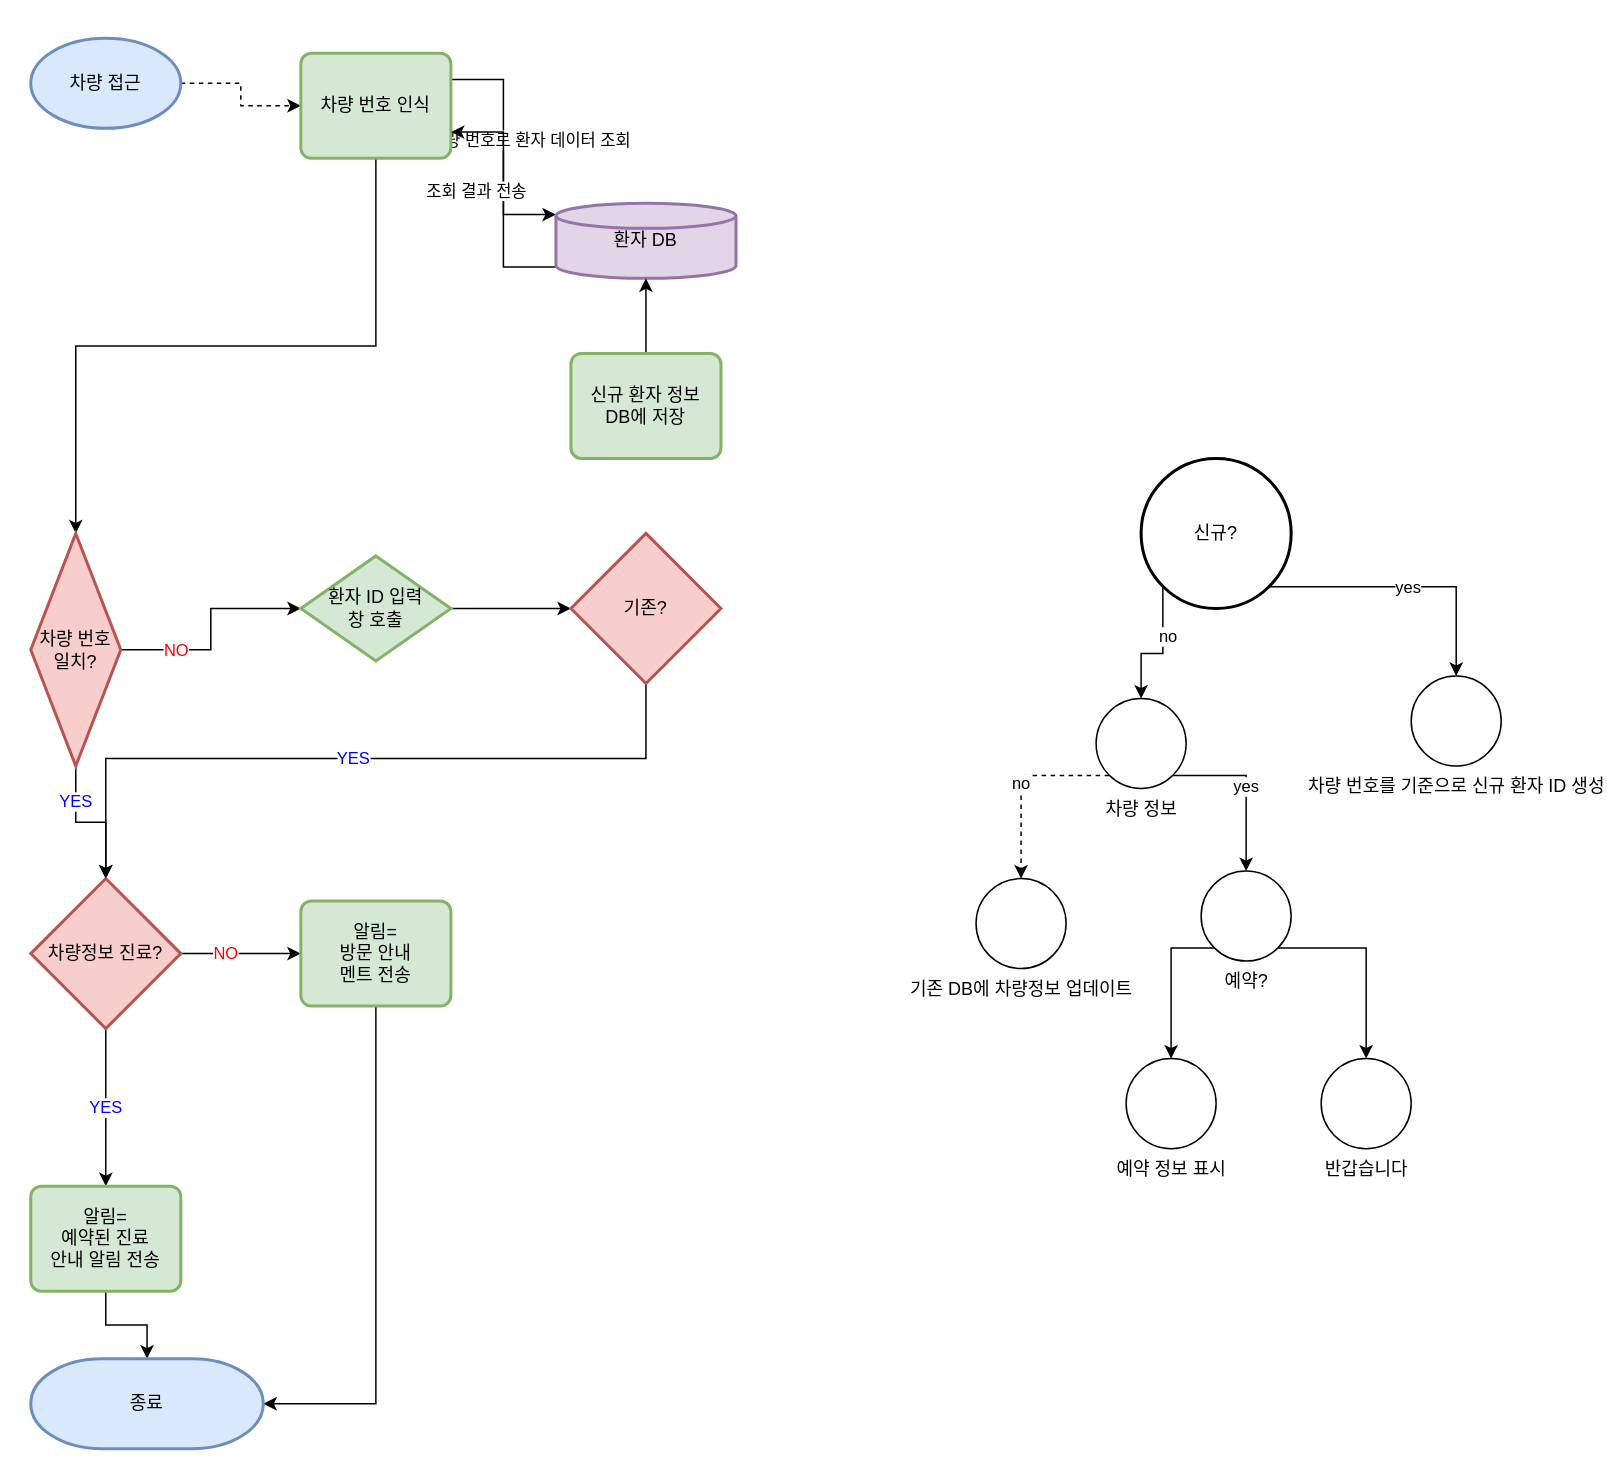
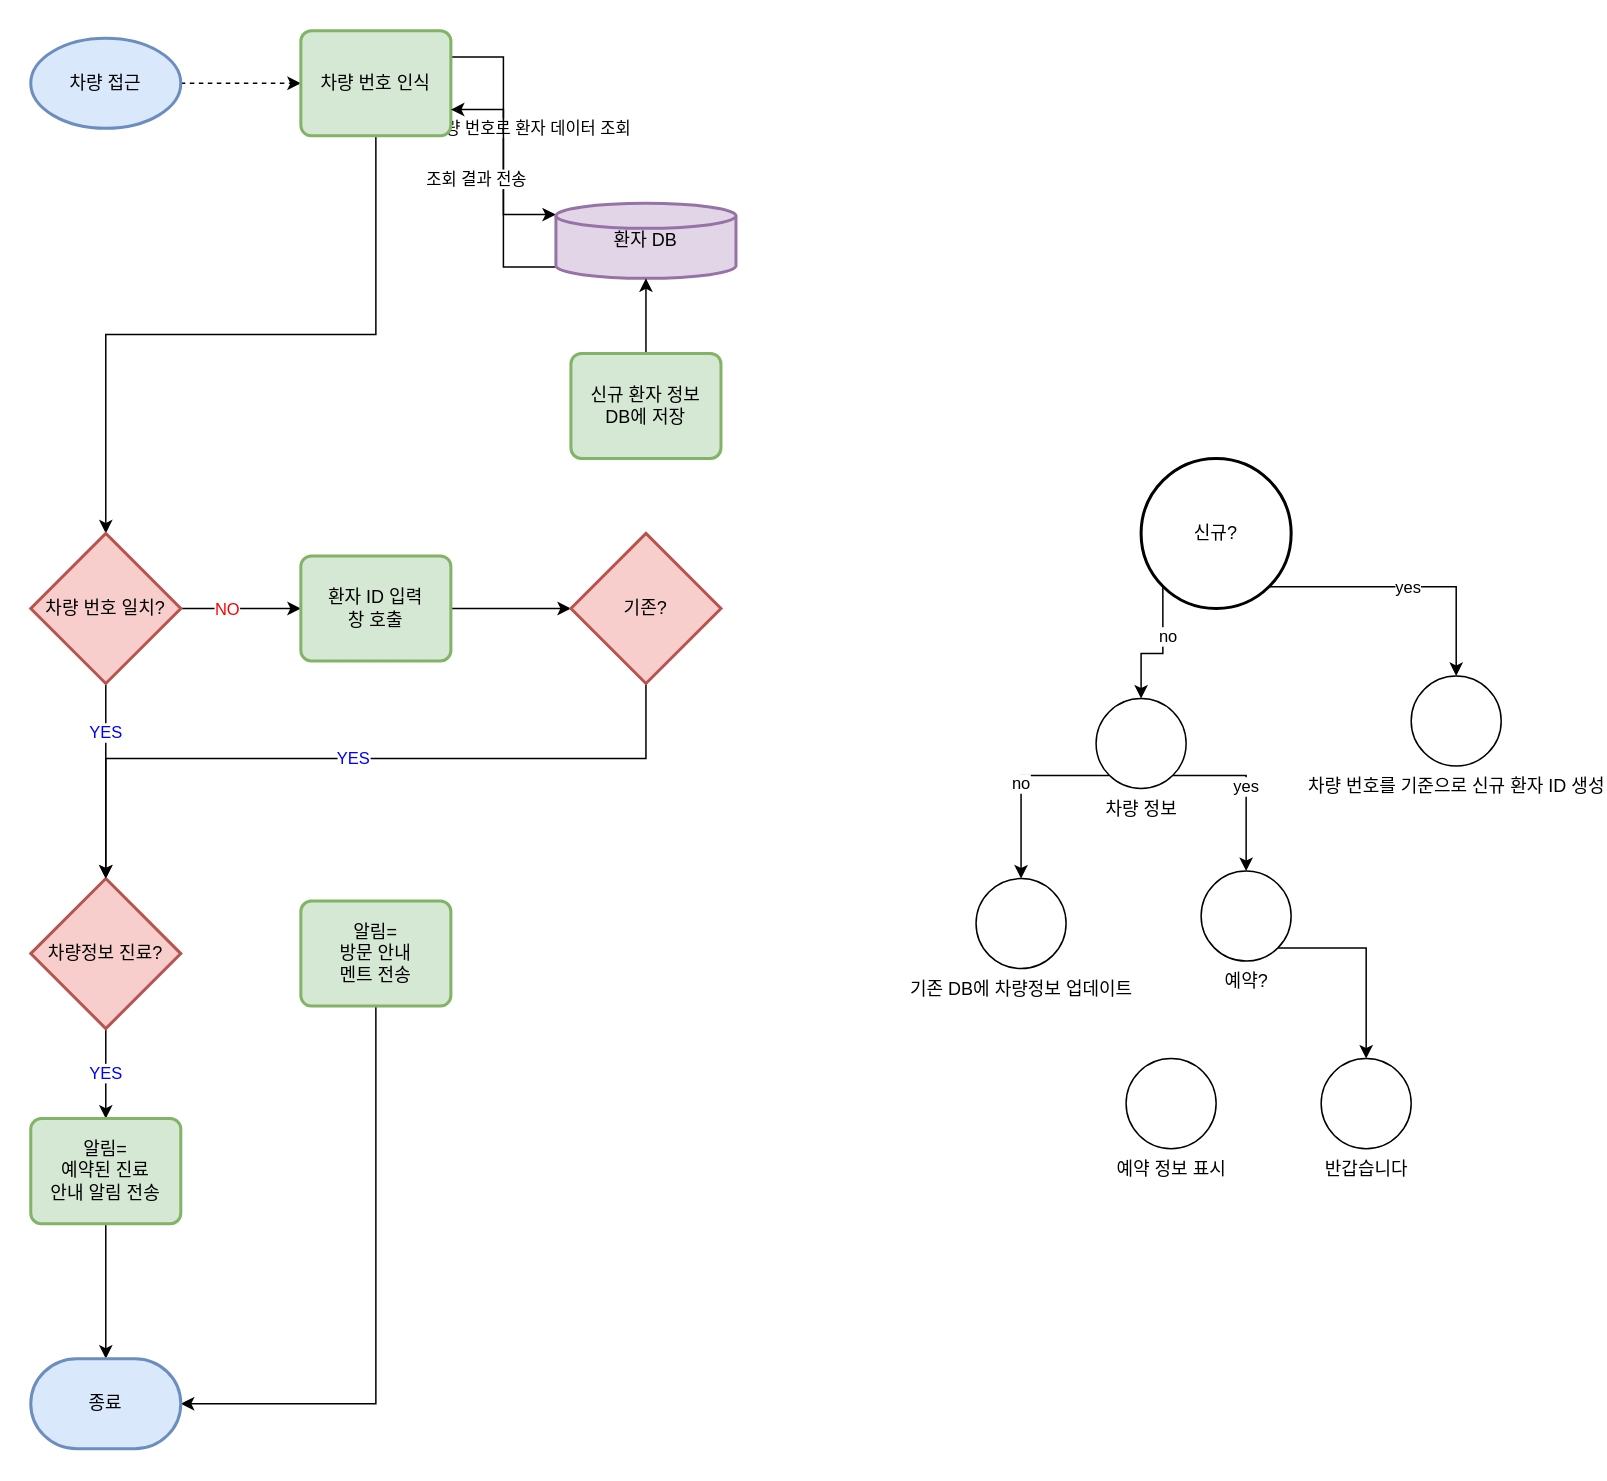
- <mxCell id="6" value="차량 번호 인식" style="rounded=1;whiteSpace=wrap;html=1;absoluteArcSize=1;arcSize=14;strokeWidth=2;fillColor=#d5e8d4;strokeColor=#82b366;" parent="1" vertex="1"><mxGeometry x="200" y="35" width="100" height="70" as="geometry" /></mxCell>
+ <mxCell id="6" value="차량 번호 인식" style="rounded=1;whiteSpace=wrap;html=1;absoluteArcSize=1;arcSize=14;strokeWidth=2;fillColor=#d5e8d4;strokeColor=#82b366;" parent="1" vertex="1"><mxGeometry x="200" y="20" width="100" height="70" as="geometry" /></mxCell>
- <mxCell id="36" value="환자 ID 입력&lt;br&gt;창 호출" style="rhombus;whiteSpace=wrap;html=1;absoluteArcSize=1;arcSize=14;strokeWidth=2;fillColor=#d5e8d4;strokeColor=#82b366;" parent="1" vertex="1"><mxGeometry x="200" y="370" width="100" height="70" as="geometry" /></mxCell>
+ <mxCell id="36" value="환자 ID 입력&lt;br&gt;창 호출" style="rounded=1;whiteSpace=wrap;html=1;absoluteArcSize=1;arcSize=14;strokeWidth=2;fillColor=#d5e8d4;strokeColor=#82b366;" parent="1" vertex="1"><mxGeometry x="200" y="370" width="100" height="70" as="geometry" /></mxCell>
- <mxCell id="12" value="차량 번호 일치?" style="strokeWidth=2;html=1;shape=mxgraph.flowchart.decision;whiteSpace=wrap;fillColor=#f8cecc;strokeColor=#b85450;" parent="1" vertex="1"><mxGeometry x="20" y="355" width="60" height="155" as="geometry" /></mxCell>
+ <mxCell id="12" value="차량 번호 일치?" style="strokeWidth=2;html=1;shape=mxgraph.flowchart.decision;whiteSpace=wrap;fillColor=#f8cecc;strokeColor=#b85450;" parent="1" vertex="1"><mxGeometry x="20" y="355" width="100" height="100" as="geometry" /></mxCell>
- <mxCell id="25" value="no" style="edgeStyle=orthogonalEdgeStyle;rounded=0;orthogonalLoop=1;jettySize=auto;html=1;exitX=0.145;exitY=0.855;exitDx=0;exitDy=0;exitPerimeter=0;fontColor=#000000;dashed=1;" parent="1" source="27" target="29" edge="1"><mxGeometry relative="1" as="geometry" /></mxCell>
+ <mxCell id="25" value="no" style="edgeStyle=orthogonalEdgeStyle;rounded=0;orthogonalLoop=1;jettySize=auto;html=1;exitX=0.145;exitY=0.855;exitDx=0;exitDy=0;exitPerimeter=0;fontColor=#000000;" parent="1" source="27" target="29" edge="1"><mxGeometry relative="1" as="geometry" /></mxCell>
- <mxCell id="14" value="NO" style="edgeStyle=orthogonalEdgeStyle;rounded=0;orthogonalLoop=1;jettySize=auto;html=1;exitX=1;exitY=0.5;exitDx=0;exitDy=0;exitPerimeter=0;entryX=0;entryY=0.5;entryDx=0;entryDy=0;fontColor=#FF0000;" parent="1" source="15" target="17" edge="1"><mxGeometry x="-0.25" relative="1" as="geometry"><mxPoint as="offset" /></mxGeometry></mxCell>
- <mxCell id="30" style="edgeStyle=orthogonalEdgeStyle;rounded=0;orthogonalLoop=1;jettySize=auto;html=1;exitX=0.145;exitY=0.855;exitDx=0;exitDy=0;exitPerimeter=0;fontColor=#000000;" parent="1" source="32" target="33" edge="1"><mxGeometry relative="1" as="geometry"><Array as="points"><mxPoint x="780" y="631" /></Array></mxGeometry></mxCell>
- <mxCell id="19" value="알림=&lt;br&gt;예약된 진료&lt;br&gt;안내 알림 전송" style="rounded=1;whiteSpace=wrap;html=1;absoluteArcSize=1;arcSize=14;strokeWidth=2;fillColor=#d5e8d4;strokeColor=#82b366;" parent="1" vertex="1"><mxGeometry x="20" y="790" width="100" height="70" as="geometry" /></mxCell>
+ <mxCell id="19" value="알림=&lt;br&gt;예약된 진료&lt;br&gt;안내 알림 전송" style="rounded=1;whiteSpace=wrap;html=1;absoluteArcSize=1;arcSize=14;strokeWidth=2;fillColor=#d5e8d4;strokeColor=#82b366;" parent="1" vertex="1"><mxGeometry x="20" y="745" width="100" height="70" as="geometry" /></mxCell>
- <mxCell id="20" value="종료" style="strokeWidth=2;html=1;shape=mxgraph.flowchart.terminator;whiteSpace=wrap;fillColor=#dae8fc;strokeColor=#6c8ebf;" parent="1" vertex="1"><mxGeometry x="20" y="905" width="155" height="60" as="geometry" /></mxCell>
+ <mxCell id="20" value="종료" style="strokeWidth=2;html=1;shape=mxgraph.flowchart.terminator;whiteSpace=wrap;fillColor=#dae8fc;strokeColor=#6c8ebf;" parent="1" vertex="1"><mxGeometry x="20" y="905" width="100" height="60" as="geometry" /></mxCell>
